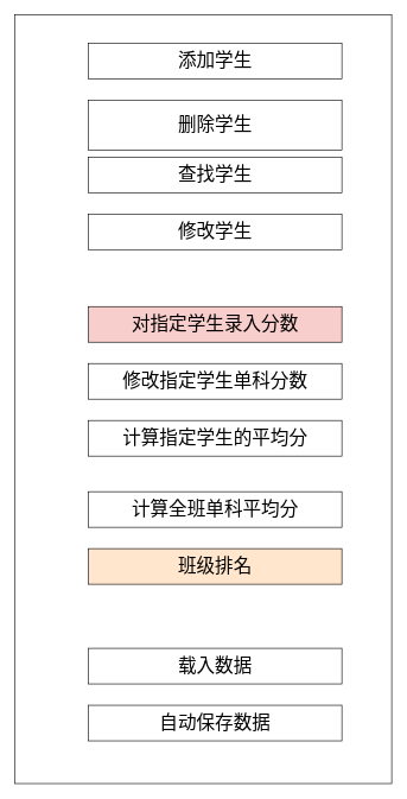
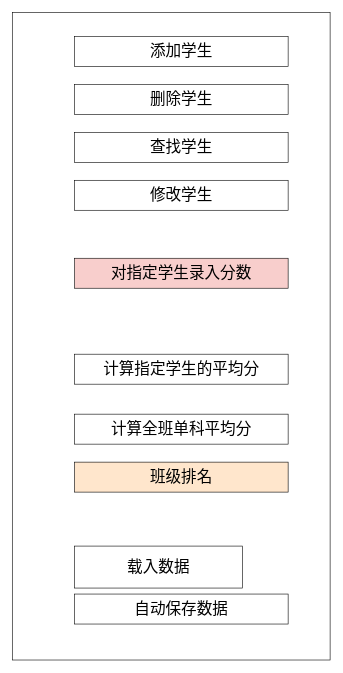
- <mxCell id="4" value="&lt;font style=&quot;font-size: 26px;&quot;&gt;删除学生&lt;/font&gt;" style="rounded=0;whiteSpace=wrap;html=1;" parent="1" vertex="1"><mxGeometry x="124" y="140" width="356" height="70" as="geometry" /></mxCell>
+ <mxCell id="4" value="&lt;font style=&quot;font-size: 26px;&quot;&gt;删除学生&lt;/font&gt;" style="rounded=0;whiteSpace=wrap;html=1;" parent="1" vertex="1"><mxGeometry x="124" y="140" width="356" height="50" as="geometry" /></mxCell>
- <mxCell id="8" value="&lt;span style=&quot;font-size: 26px;&quot;&gt;修改指定学生单科分数&lt;/span&gt;" style="rounded=0;whiteSpace=wrap;html=1;" parent="1" vertex="1"><mxGeometry x="124" y="510" width="356" height="50" as="geometry" /></mxCell>
- <mxCell id="12" value="&lt;span style=&quot;font-size: 26px;&quot;&gt;载入数据&lt;/span&gt;" style="rounded=0;whiteSpace=wrap;html=1;" parent="1" vertex="1"><mxGeometry x="124" y="910" width="356" height="50" as="geometry" /></mxCell>
+ <mxCell id="12" value="&lt;span style=&quot;font-size: 26px;&quot;&gt;载入数据&lt;/span&gt;" style="rounded=0;whiteSpace=wrap;html=1;" parent="1" vertex="1"><mxGeometry x="124" y="910" width="280" height="70" as="geometry" /></mxCell>
